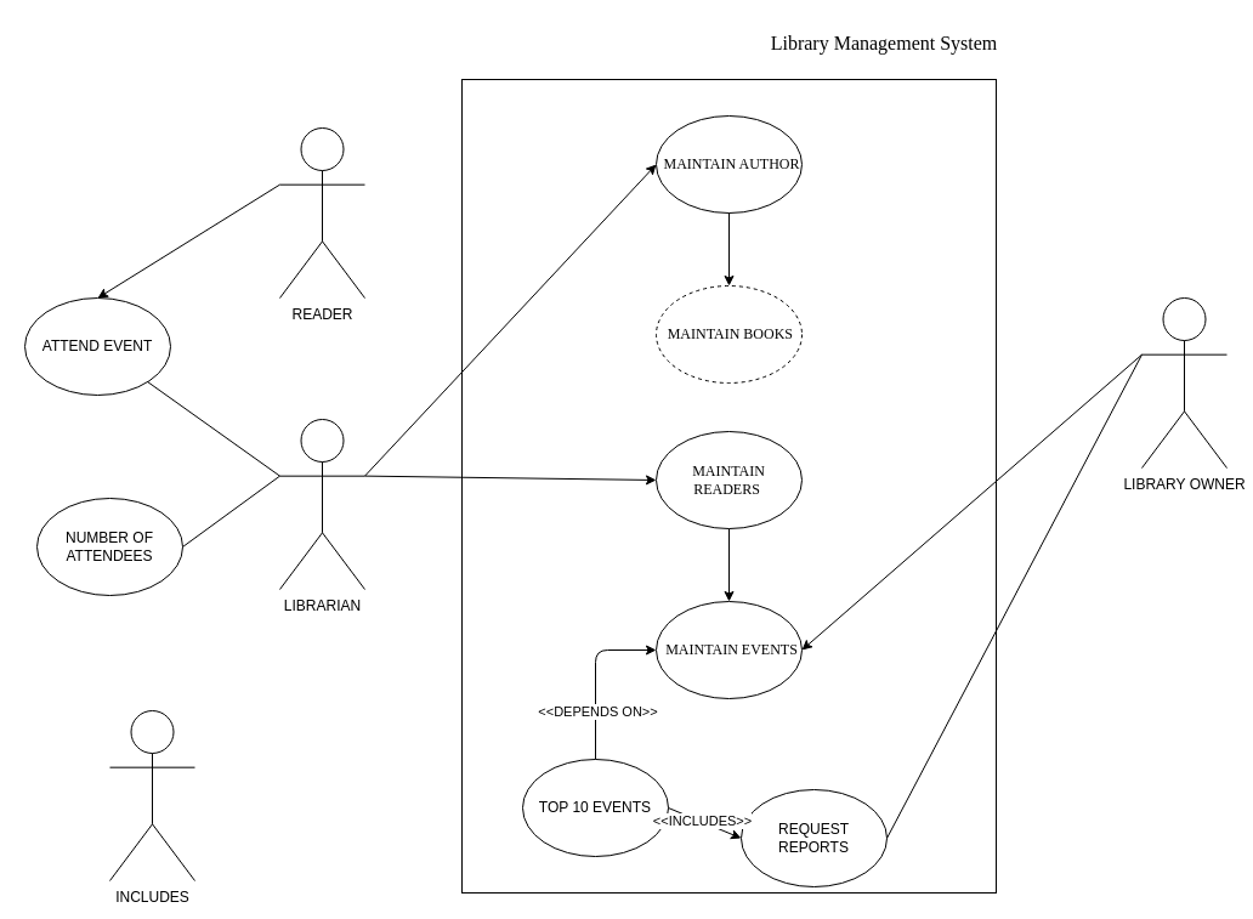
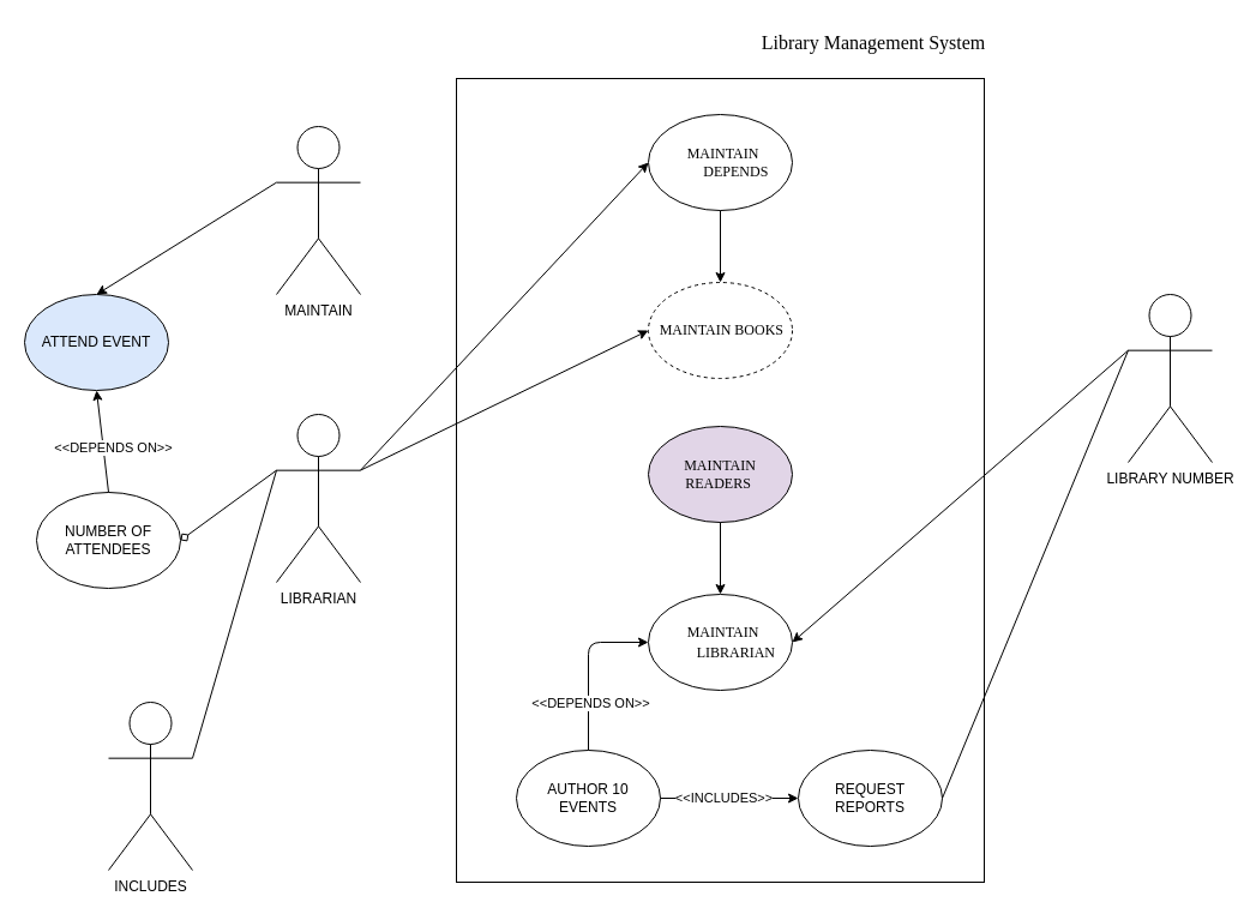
- <mxCell id="7" value="&lt;p style=&quot;margin-left:20.0pt;text-indent:-18.0pt;line-height:&lt;br/&gt;140%;mso-list:l0 level1 lfo1&quot; class=&quot;MsoNormal&quot;&gt;&lt;span style=&quot;font-family:&lt;br/&gt;Symbol;mso-fareast-font-family:Symbol;mso-bidi-font-family:Symbol&quot;&gt;&lt;span style=&quot;font-variant-numeric: normal; font-variant-east-asian: normal; font-variant-alternates: normal; font-size-adjust: none; font-kerning: auto; font-optical-sizing: auto; font-feature-settings: normal; font-variation-settings: normal; font-variant-position: normal; font-variant-emoji: normal; font-stretch: normal; font-size: 7pt; line-height: normal; font-family: &amp;quot;Times New Roman&amp;quot;;&quot;&gt;&amp;nbsp;&lt;/span&gt;&lt;/span&gt;&lt;span style=&quot;font-family: &amp;quot;Helvetica World&amp;quot;;&quot;&gt;MAINTAIN AUTHOR&lt;/span&gt;&lt;/p&gt;" style="ellipse;whiteSpace=wrap;html=1;" parent="1" vertex="1"><mxGeometry x="540" y="95" width="120" height="80" as="geometry" /></mxCell>
+ <mxCell id="7" value="&lt;p style=&quot;margin-left:20.0pt;text-indent:-18.0pt;line-height:&lt;br/&gt;140%;mso-list:l0 level1 lfo1&quot; class=&quot;MsoNormal&quot;&gt;&lt;span style=&quot;font-family:&lt;br/&gt;Symbol;mso-fareast-font-family:Symbol;mso-bidi-font-family:Symbol&quot;&gt;&lt;span style=&quot;font-variant-numeric: normal; font-variant-east-asian: normal; font-variant-alternates: normal; font-size-adjust: none; font-kerning: auto; font-optical-sizing: auto; font-feature-settings: normal; font-variation-settings: normal; font-variant-position: normal; font-variant-emoji: normal; font-stretch: normal; font-size: 7pt; line-height: normal; font-family: &amp;quot;Times New Roman&amp;quot;;&quot;&gt;&amp;nbsp;&lt;/span&gt;&lt;/span&gt;&lt;span style=&quot;font-family: &amp;quot;Helvetica World&amp;quot;;&quot;&gt;MAINTAIN DEPENDS&lt;/span&gt;&lt;/p&gt;" style="ellipse;whiteSpace=wrap;html=1;" parent="1" vertex="1"><mxGeometry x="540" y="95" width="120" height="80" as="geometry" /></mxCell>
- <mxCell id="5" value="READER" style="shape=umlActor;verticalLabelPosition=bottom;verticalAlign=top;html=1;outlineConnect=0;shadow=0;" parent="1" vertex="1"><mxGeometry x="230" y="105" width="70" height="140" as="geometry" /></mxCell>
+ <mxCell id="5" value="MAINTAIN" style="shape=umlActor;verticalLabelPosition=bottom;verticalAlign=top;html=1;outlineConnect=0;shadow=0;" parent="1" vertex="1"><mxGeometry x="230" y="105" width="70" height="140" as="geometry" /></mxCell>
- <mxCell id="10" value="ATTEND EVENT" style="ellipse;whiteSpace=wrap;html=1;" parent="1" vertex="1"><mxGeometry x="20" y="245" width="120" height="80" as="geometry" /></mxCell>
+ <mxCell id="10" value="ATTEND EVENT" style="ellipse;whiteSpace=wrap;html=1;fillColor=#dae8fc;" parent="1" vertex="1"><mxGeometry x="20" y="245" width="120" height="80" as="geometry" /></mxCell>
+ <mxCell id="26" value="" style="endArrow=classic;html=1;rounded=0;exitX=1;exitY=0.333;exitDx=0;exitDy=0;exitPerimeter=0;entryX=0;entryY=0.5;entryDx=0;entryDy=0;" edge="1" parent="1" source="18" target="6"><mxGeometry width="50" height="50" relative="1" as="geometry"><mxPoint x="620" y="445" as="sourcePoint" /><mxPoint x="670" y="395" as="targetPoint" /></mxGeometry></mxCell>
- <mxCell id="31" value="" style="endArrow=none;html=1;rounded=0;exitX=0;exitY=0.333;exitDx=0;exitDy=0;exitPerimeter=0;" edge="1" parent="1" source="18" target="10"><mxGeometry width="50" height="50" relative="1" as="geometry"><mxPoint x="460" y="475" as="sourcePoint" /><mxPoint x="510" y="425" as="targetPoint" /></mxGeometry></mxCell>
+ <mxCell id="31" value="" style="endArrow=none;html=1;rounded=0;exitX=0;exitY=0.333;exitDx=0;exitDy=0;exitPerimeter=0;entryX=1;entryY=0.333;entryDx=0;entryDy=0;entryPerimeter=0;" edge="1" parent="1" source="18" target="30"><mxGeometry width="50" height="50" relative="1" as="geometry"><mxPoint x="460" y="475" as="sourcePoint" /><mxPoint x="510" y="425" as="targetPoint" /></mxGeometry></mxCell>
+ <mxCell id="16" value="" style="endArrow=none;html=1;rounded=0;entryX=0.5;entryY=0;entryDx=0;entryDy=0;exitX=0.5;exitY=1;exitDx=0;exitDy=0;endFill=0;startArrow=classic;startFill=1;" parent="1" source="10" target="15" edge="1"><mxGeometry width="50" height="50" relative="1" as="geometry"><mxPoint x="450" y="265" as="sourcePoint" /><mxPoint x="500" y="215" as="targetPoint" /></mxGeometry></mxCell>
+ <mxCell id="17" value="&amp;lt;&amp;lt;DEPENDS ON&amp;gt;&amp;gt;" style="edgeLabel;html=1;align=center;verticalAlign=middle;resizable=0;points=[];" parent="16" vertex="1" connectable="0"><mxGeometry x="-0.359" relative="1" as="geometry"><mxPoint x="10" y="21" as="offset" /></mxGeometry></mxCell>
- <mxCell id="23" value="" style="endArrow=classic;html=1;rounded=0;entryX=0;entryY=0.5;entryDx=0;entryDy=0;exitX=1;exitY=0.333;exitDx=0;exitDy=0;exitPerimeter=0;" parent="1" source="18" target="8" edge="1"><mxGeometry width="50" height="50" relative="1" as="geometry"><mxPoint x="470" y="475" as="sourcePoint" /><mxPoint x="520" y="425" as="targetPoint" /></mxGeometry></mxCell>
- <mxCell id="8" value="&lt;span style=&quot;text-indent: -24px; font-family: &amp;quot;Helvetica World&amp;quot;;&quot;&gt;MAINTAIN READERS&amp;nbsp;&lt;/span&gt;" style="ellipse;whiteSpace=wrap;html=1;" parent="1" vertex="1"><mxGeometry x="540" y="355" width="120" height="80" as="geometry" /></mxCell>
+ <mxCell id="8" value="&lt;span style=&quot;text-indent: -24px; font-family: &amp;quot;Helvetica World&amp;quot;;&quot;&gt;MAINTAIN READERS&amp;nbsp;&lt;/span&gt;" style="ellipse;whiteSpace=wrap;html=1;fillColor=#e1d5e7;" parent="1" vertex="1"><mxGeometry x="540" y="355" width="120" height="80" as="geometry" /></mxCell>
- <mxCell id="4" value="LIBRARY OWNER" style="shape=umlActor;verticalLabelPosition=bottom;verticalAlign=top;html=1;outlineConnect=0;shadow=0;" parent="1" vertex="1"><mxGeometry x="940" y="245" width="70" height="140" as="geometry" /></mxCell>
+ <mxCell id="4" value="LIBRARY NUMBER" style="shape=umlActor;verticalLabelPosition=bottom;verticalAlign=top;html=1;outlineConnect=0;shadow=0;" parent="1" vertex="1"><mxGeometry x="940" y="245" width="70" height="140" as="geometry" /></mxCell>
- <mxCell id="19" value="" style="endArrow=none;html=1;rounded=0;entryX=1;entryY=0.5;entryDx=0;entryDy=0;exitX=0;exitY=0.333;exitDx=0;exitDy=0;exitPerimeter=0;endFill=0;" parent="1" source="18" target="15" edge="1"><mxGeometry width="50" height="50" relative="1" as="geometry"><mxPoint x="450" y="385" as="sourcePoint" /><mxPoint x="500" y="335" as="targetPoint" /></mxGeometry></mxCell>
+ <mxCell id="19" value="" style="endArrow=diamond;html=1;rounded=0;entryX=1;entryY=0.5;entryDx=0;entryDy=0;exitX=0;exitY=0.333;exitDx=0;exitDy=0;exitPerimeter=0;endFill=0;" parent="1" source="18" target="15" edge="1"><mxGeometry width="50" height="50" relative="1" as="geometry"><mxPoint x="450" y="385" as="sourcePoint" /><mxPoint x="500" y="335" as="targetPoint" /></mxGeometry></mxCell>
- <mxCell id="9" value="&lt;p style=&quot;margin-left: 20pt; text-indent: -18pt; line-height: 16.8px;&quot; class=&quot;MsoNormal&quot;&gt;&lt;span style=&quot;font-family: Symbol;&quot;&gt;&lt;span style=&quot;font-variant-numeric: normal; font-variant-east-asian: normal; font-variant-alternates: normal; font-size-adjust: none; font-kerning: auto; font-optical-sizing: auto; font-feature-settings: normal; font-variation-settings: normal; font-variant-position: normal; font-variant-emoji: normal; font-stretch: normal; font-size: 7pt; line-height: normal; font-family: &amp;quot;Times New Roman&amp;quot;;&quot;&gt;&amp;nbsp;&lt;/span&gt;&lt;/span&gt;&lt;span style=&quot;font-family: &amp;quot;Helvetica World&amp;quot;;&quot;&gt;MAINTAIN EVENTS&lt;/span&gt;&lt;/p&gt;" style="ellipse;whiteSpace=wrap;html=1;" parent="1" vertex="1"><mxGeometry x="540" y="495" width="120" height="80" as="geometry" /></mxCell>
+ <mxCell id="9" value="&lt;p style=&quot;margin-left: 20pt; text-indent: -18pt; line-height: 16.8px;&quot; class=&quot;MsoNormal&quot;&gt;&lt;span style=&quot;font-family: Symbol;&quot;&gt;&lt;span style=&quot;font-variant-numeric: normal; font-variant-east-asian: normal; font-variant-alternates: normal; font-size-adjust: none; font-kerning: auto; font-optical-sizing: auto; font-feature-settings: normal; font-variation-settings: normal; font-variant-position: normal; font-variant-emoji: normal; font-stretch: normal; font-size: 7pt; line-height: normal; font-family: &amp;quot;Times New Roman&amp;quot;;&quot;&gt;&amp;nbsp;&lt;/span&gt;&lt;/span&gt;&lt;span style=&quot;font-family: &amp;quot;Helvetica World&amp;quot;;&quot;&gt;MAINTAIN LIBRARIAN&lt;/span&gt;&lt;/p&gt;" style="ellipse;whiteSpace=wrap;html=1;" parent="1" vertex="1"><mxGeometry x="540" y="495" width="120" height="80" as="geometry" /></mxCell>
- <mxCell id="20" value="TOP 10 EVENTS" style="ellipse;whiteSpace=wrap;html=1;" parent="1" vertex="1"><mxGeometry x="430" y="625" width="120" height="80" as="geometry" /></mxCell>
+ <mxCell id="20" value="AUTHOR 10 EVENTS" style="ellipse;whiteSpace=wrap;html=1;" parent="1" vertex="1"><mxGeometry x="430" y="625" width="120" height="80" as="geometry" /></mxCell>
- <mxCell id="12" value="REQUEST REPORTS" style="ellipse;whiteSpace=wrap;html=1;" parent="1" vertex="1"><mxGeometry x="610" y="650" width="120" height="80" as="geometry" /></mxCell>
+ <mxCell id="12" value="REQUEST REPORTS" style="ellipse;whiteSpace=wrap;html=1;" parent="1" vertex="1"><mxGeometry x="665" y="625" width="120" height="80" as="geometry" /></mxCell>
